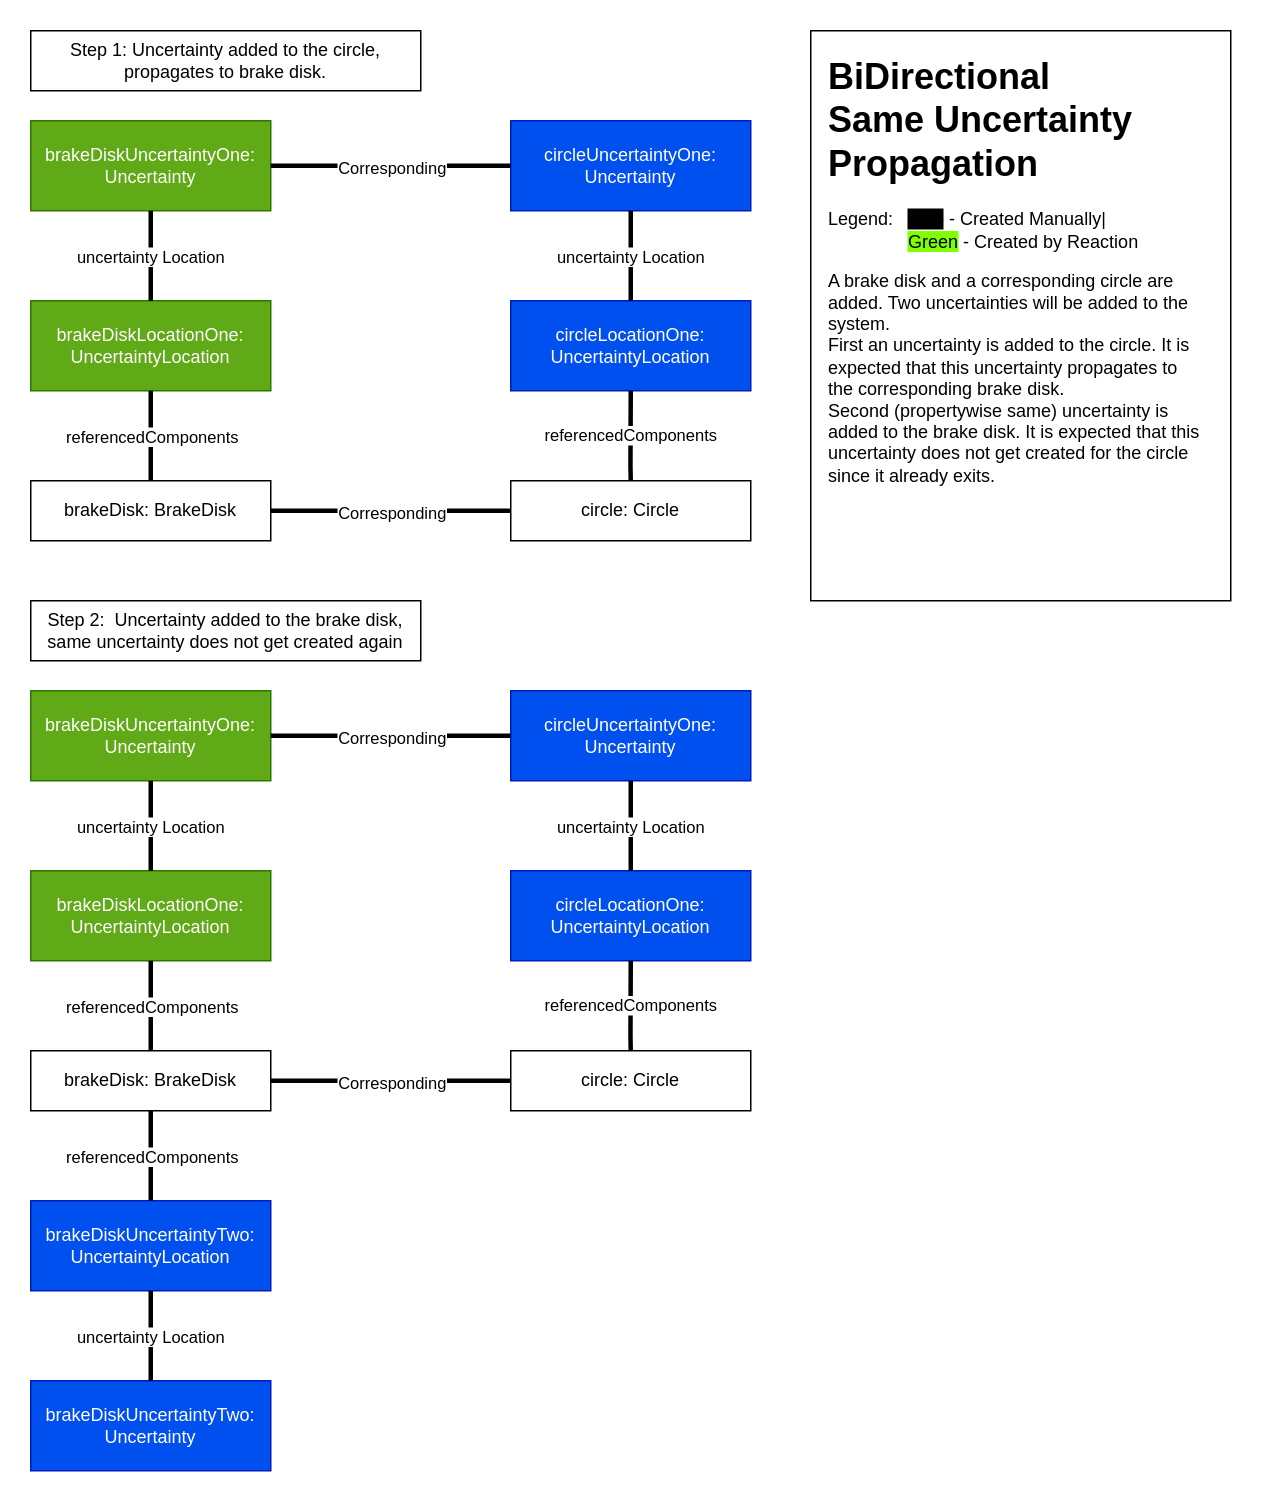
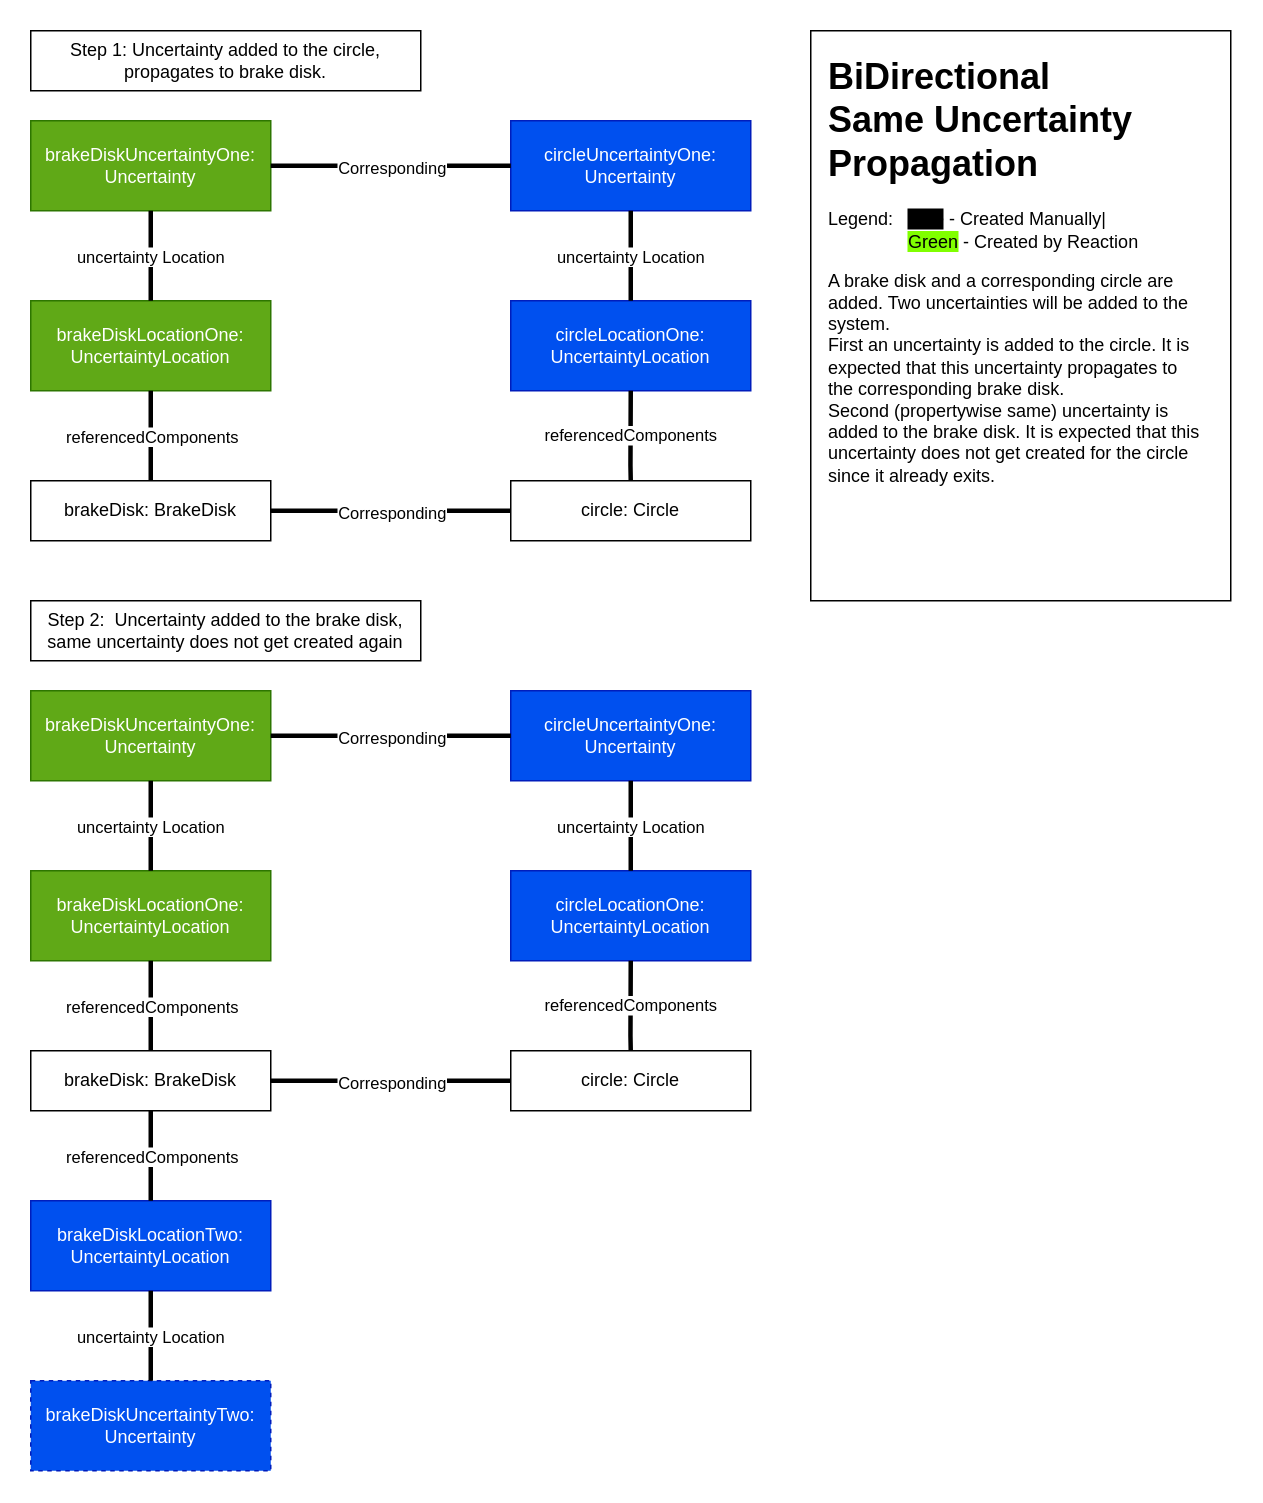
- <mxCell id="41" value="brakeDiskUncertaintyTwo: UncertaintyLocation" style="html=1;whiteSpace=wrap;fillColor=#0050ef;fontColor=#ffffff;strokeColor=#001DBC;" parent="1" vertex="1"><mxGeometry x="20" y="800" width="160" height="60" as="geometry" /></mxCell>
+ <mxCell id="41" value="brakeDiskLocationTwo: UncertaintyLocation" style="html=1;whiteSpace=wrap;fillColor=#0050ef;fontColor=#ffffff;strokeColor=#001DBC;" parent="1" vertex="1"><mxGeometry x="20" y="800" width="160" height="60" as="geometry" /></mxCell>
- <mxCell id="42" value="brakeDiskUncertaintyTwo: Uncertainty" style="html=1;whiteSpace=wrap;fillColor=#0050ef;fontColor=#ffffff;strokeColor=#001DBC;" parent="1" vertex="1"><mxGeometry x="20" y="920" width="160" height="60" as="geometry" /></mxCell>
+ <mxCell id="42" value="brakeDiskUncertaintyTwo: Uncertainty" style="html=1;whiteSpace=wrap;fillColor=#0050ef;fontColor=#ffffff;strokeColor=#001DBC;dashed=1;" parent="1" vertex="1"><mxGeometry x="20" y="920" width="160" height="60" as="geometry" /></mxCell>
